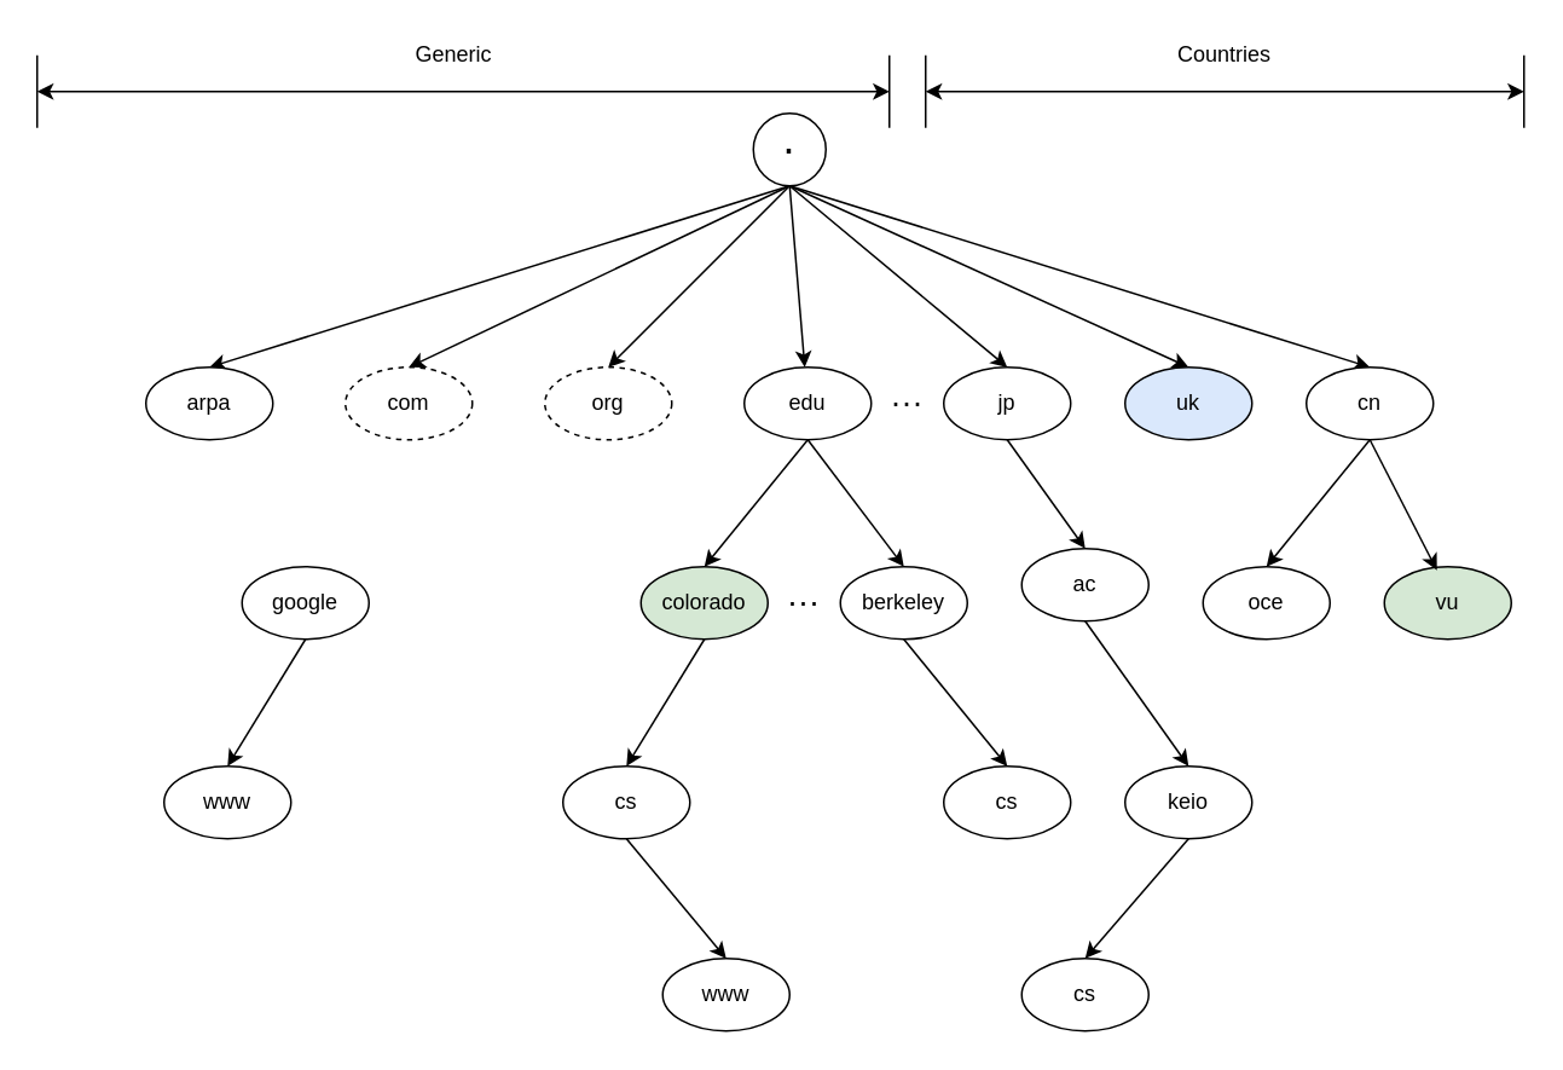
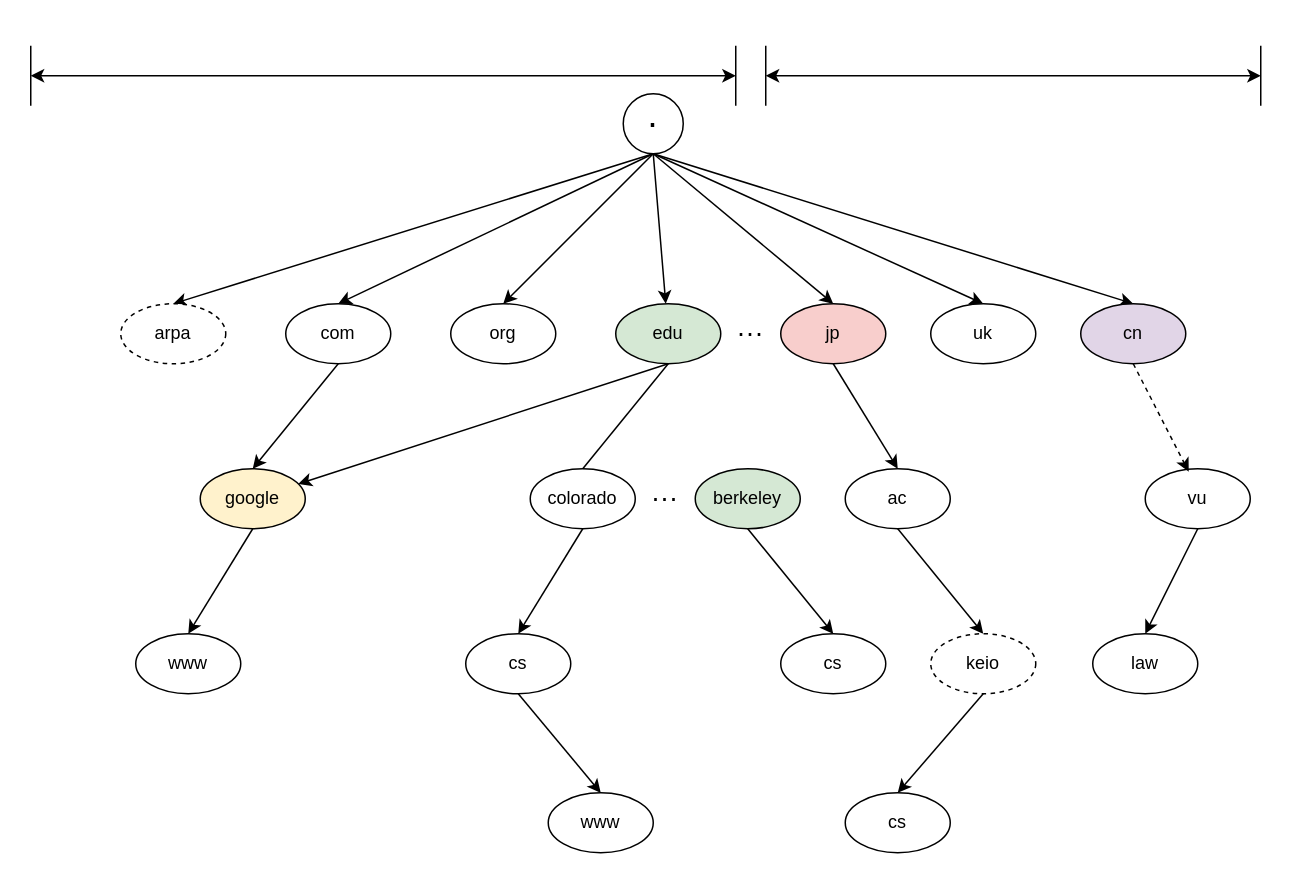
- <mxCell id="51" value="Generic" style="text;html=1;strokeColor=none;fillColor=none;align=center;verticalAlign=middle;whiteSpace=wrap;rounded=0;" vertex="1" parent="1"><mxGeometry x="230" y="20" width="40" height="20" as="geometry" /></mxCell>
- <mxCell id="52" value="Countries" style="text;html=1;strokeColor=none;fillColor=none;align=center;verticalAlign=middle;whiteSpace=wrap;rounded=0;" vertex="1" parent="1"><mxGeometry x="655" y="20" width="40" height="20" as="geometry" /></mxCell>
- <mxCell id="10" value="arpa" style="ellipse;whiteSpace=wrap;html=1;" vertex="1" parent="9"><mxGeometry width="70" height="40" as="geometry" /></mxCell>
+ <mxCell id="10" value="arpa" style="ellipse;whiteSpace=wrap;html=1;dashed=1;" vertex="1" parent="9"><mxGeometry width="70" height="40" as="geometry" /></mxCell>
- <mxCell id="11" value="com" style="ellipse;whiteSpace=wrap;html=1;dashed=1;" vertex="1" parent="9"><mxGeometry x="110" width="70" height="40" as="geometry" /></mxCell>
+ <mxCell id="11" value="com" style="ellipse;whiteSpace=wrap;html=1;" vertex="1" parent="9"><mxGeometry x="110" width="70" height="40" as="geometry" /></mxCell>
- <mxCell id="12" value="org" style="ellipse;whiteSpace=wrap;html=1;dashed=1;" vertex="1" parent="9"><mxGeometry x="220" width="70" height="40" as="geometry" /></mxCell>
+ <mxCell id="12" value="org" style="ellipse;whiteSpace=wrap;html=1;" vertex="1" parent="9"><mxGeometry x="220" width="70" height="40" as="geometry" /></mxCell>
- <mxCell id="13" value="edu" style="ellipse;whiteSpace=wrap;html=1;" vertex="1" parent="9"><mxGeometry x="330" width="70" height="40" as="geometry" /></mxCell>
+ <mxCell id="13" value="edu" style="ellipse;whiteSpace=wrap;html=1;fillColor=#d5e8d4;" vertex="1" parent="9"><mxGeometry x="330" width="70" height="40" as="geometry" /></mxCell>
- <mxCell id="15" value="jp" style="ellipse;whiteSpace=wrap;html=1;" vertex="1" parent="9"><mxGeometry x="440" width="70" height="40" as="geometry" /></mxCell>
+ <mxCell id="15" value="jp" style="ellipse;whiteSpace=wrap;html=1;fillColor=#f8cecc;" vertex="1" parent="9"><mxGeometry x="440" width="70" height="40" as="geometry" /></mxCell>
- <mxCell id="16" value="uk" style="ellipse;whiteSpace=wrap;html=1;fillColor=#dae8fc;" vertex="1" parent="9"><mxGeometry x="540" width="70" height="40" as="geometry" /></mxCell>
+ <mxCell id="16" value="uk" style="ellipse;whiteSpace=wrap;html=1;" vertex="1" parent="9"><mxGeometry x="540" width="70" height="40" as="geometry" /></mxCell>
- <mxCell id="17" value="cn" style="ellipse;whiteSpace=wrap;html=1;" vertex="1" parent="9"><mxGeometry x="640" width="70" height="40" as="geometry" /></mxCell>
+ <mxCell id="17" value="cn" style="ellipse;whiteSpace=wrap;html=1;fillColor=#e1d5e7;" vertex="1" parent="9"><mxGeometry x="640" width="70" height="40" as="geometry" /></mxCell>
+ <mxCell id="28" style="edgeStyle=none;rounded=0;orthogonalLoop=1;jettySize=auto;html=1;exitX=0.5;exitY=1;exitDx=0;exitDy=0;entryX=0.5;entryY=0;entryDx=0;entryDy=0;" edge="1" parent="1" source="11" target="19"><mxGeometry relative="1" as="geometry" /></mxCell>
- <mxCell id="30" style="edgeStyle=none;rounded=0;orthogonalLoop=1;jettySize=auto;html=1;exitX=0.5;exitY=1;exitDx=0;exitDy=0;entryX=0.5;entryY=0;entryDx=0;entryDy=0;" edge="1" parent="1" source="13" target="24"><mxGeometry relative="1" as="geometry" /></mxCell>
+ <mxCell id="30" style="edgeStyle=none;rounded=0;orthogonalLoop=1;jettySize=auto;html=1;exitX=0.5;exitY=1;exitDx=0;exitDy=0;" edge="1" parent="1" source="13" target="19"><mxGeometry relative="1" as="geometry" /></mxCell>
- <mxCell id="42" style="edgeStyle=none;rounded=0;orthogonalLoop=1;jettySize=auto;html=1;exitX=0.5;exitY=1;exitDx=0;exitDy=0;entryX=0.5;entryY=0;entryDx=0;entryDy=0;" edge="1" parent="1" source="17" target="27"><mxGeometry relative="1" as="geometry" /></mxCell>
- <mxCell id="43" style="edgeStyle=none;rounded=0;orthogonalLoop=1;jettySize=auto;html=1;exitX=0.5;exitY=1;exitDx=0;exitDy=0;entryX=0.414;entryY=0.05;entryDx=0;entryDy=0;entryPerimeter=0;" edge="1" parent="1" source="17" target="32"><mxGeometry relative="1" as="geometry" /></mxCell>
+ <mxCell id="43" style="edgeStyle=none;rounded=0;orthogonalLoop=1;jettySize=auto;html=1;exitX=0.5;exitY=1;exitDx=0;exitDy=0;entryX=0.414;entryY=0.05;entryDx=0;entryDy=0;entryPerimeter=0;dashed=1;" edge="1" parent="1" source="17" target="32"><mxGeometry relative="1" as="geometry" /></mxCell>
- <mxCell id="29" style="edgeStyle=none;rounded=0;orthogonalLoop=1;jettySize=auto;html=1;exitX=0.5;exitY=1;exitDx=0;exitDy=0;entryX=0.5;entryY=0;entryDx=0;entryDy=0;" edge="1" parent="1" source="13" target="21"><mxGeometry relative="1" as="geometry" /></mxCell>
+ <mxCell id="29" style="edgeStyle=none;rounded=0;orthogonalLoop=1;jettySize=auto;html=1;exitX=0.5;exitY=1;exitDx=0;exitDy=0;entryX=0.5;entryY=0;entryDx=0;entryDy=0;endArrow=none;" edge="1" parent="1" source="13" target="21"><mxGeometry relative="1" as="geometry" /></mxCell>
- <mxCell id="26" value="ac" style="ellipse;whiteSpace=wrap;html=1;" vertex="1" parent="1"><mxGeometry x="563" y="302" width="70" height="40" as="geometry" /></mxCell>
+ <mxCell id="26" value="ac" style="ellipse;whiteSpace=wrap;html=1;" vertex="1" parent="1"><mxGeometry x="563" y="312" width="70" height="40" as="geometry" /></mxCell>
- <mxCell id="19" value="google" style="ellipse;whiteSpace=wrap;html=1;" vertex="1" parent="1"><mxGeometry x="133" y="312" width="70" height="40" as="geometry" /></mxCell>
+ <mxCell id="19" value="google" style="ellipse;whiteSpace=wrap;html=1;fillColor=#fff2cc;" vertex="1" parent="1"><mxGeometry x="133" y="312" width="70" height="40" as="geometry" /></mxCell>
- <mxCell id="21" value="colorado" style="ellipse;whiteSpace=wrap;html=1;fillColor=#d5e8d4;" vertex="1" parent="1"><mxGeometry x="353" y="312" width="70" height="40" as="geometry" /></mxCell>
+ <mxCell id="21" value="colorado" style="ellipse;whiteSpace=wrap;html=1;" vertex="1" parent="1"><mxGeometry x="353" y="312" width="70" height="40" as="geometry" /></mxCell>
- <mxCell id="24" value="berkeley" style="ellipse;whiteSpace=wrap;html=1;" vertex="1" parent="1"><mxGeometry x="463" y="312" width="70" height="40" as="geometry" /></mxCell>
+ <mxCell id="24" value="berkeley" style="ellipse;whiteSpace=wrap;html=1;fillColor=#d5e8d4;" vertex="1" parent="1"><mxGeometry x="463" y="312" width="70" height="40" as="geometry" /></mxCell>
- <mxCell id="27" value="oce" style="ellipse;whiteSpace=wrap;html=1;" vertex="1" parent="1"><mxGeometry x="663" y="312" width="70" height="40" as="geometry" /></mxCell>
- <mxCell id="32" value="vu" style="ellipse;whiteSpace=wrap;html=1;fillColor=#d5e8d4;" vertex="1" parent="1"><mxGeometry x="763" y="312" width="70" height="40" as="geometry" /></mxCell>
+ <mxCell id="32" value="vu" style="ellipse;whiteSpace=wrap;html=1;" vertex="1" parent="1"><mxGeometry x="763" y="312" width="70" height="40" as="geometry" /></mxCell>
+ <mxCell id="31" style="edgeStyle=none;rounded=0;orthogonalLoop=1;jettySize=auto;html=1;exitX=0.5;exitY=1;exitDx=0;exitDy=0;entryX=0.5;entryY=0;entryDx=0;entryDy=0;" edge="1" parent="1" source="32" target="44"><mxGeometry relative="1" as="geometry" /></mxCell>
- <mxCell id="38" value="keio" style="ellipse;whiteSpace=wrap;html=1;" vertex="1" parent="1"><mxGeometry x="620" y="422" width="70" height="40" as="geometry" /></mxCell>
+ <mxCell id="38" value="keio" style="ellipse;whiteSpace=wrap;html=1;dashed=1;" vertex="1" parent="1"><mxGeometry x="620" y="422" width="70" height="40" as="geometry" /></mxCell>
+ <mxCell id="44" value="law" style="ellipse;whiteSpace=wrap;html=1;" vertex="1" parent="1"><mxGeometry x="728" y="422" width="70" height="40" as="geometry" /></mxCell>
